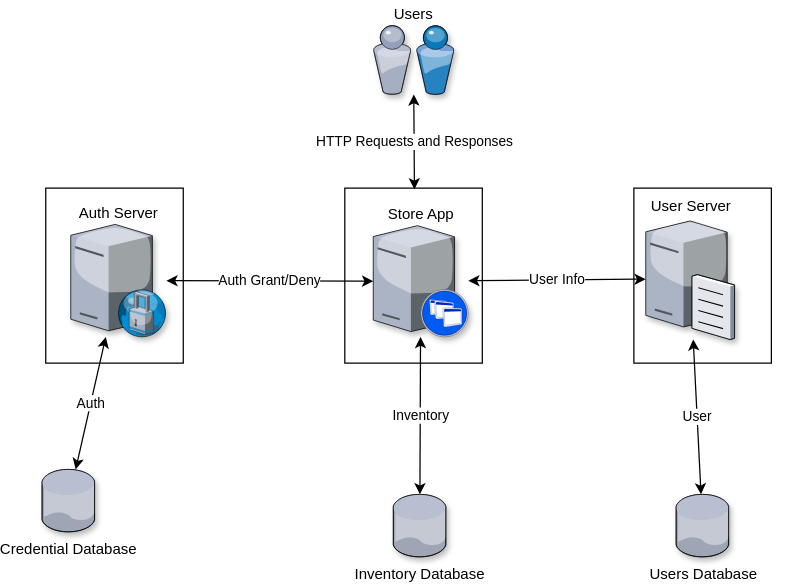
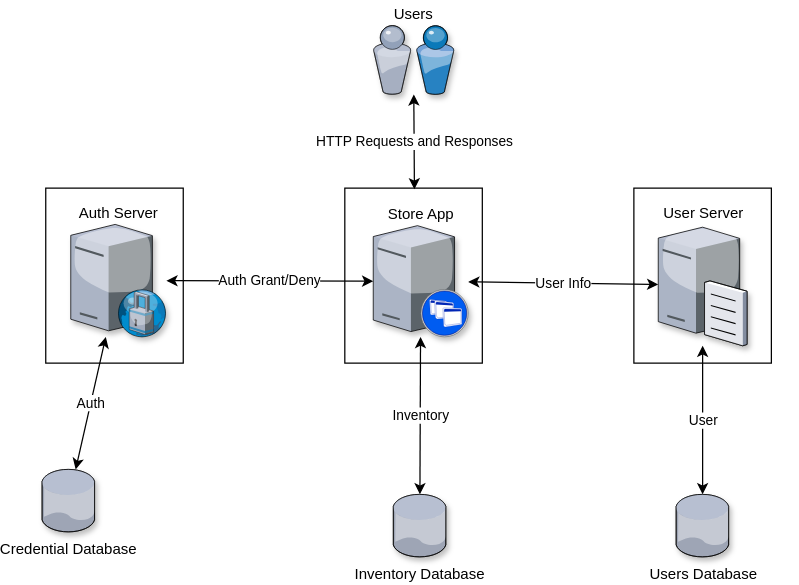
- <mxCell id="14" value="User Server" style="verticalLabelPosition=top;aspect=fixed;html=1;verticalAlign=bottom;strokeColor=none;align=center;outlineConnect=0;shape=mxgraph.citrix.file_server;shadow=1;labelPosition=center;" parent="1" vertex="1"><mxGeometry x="503" y="174" width="71" height="97" as="geometry" /></mxCell>
+ <mxCell id="14" value="User Server" style="verticalLabelPosition=top;aspect=fixed;html=1;verticalAlign=bottom;strokeColor=none;align=center;outlineConnect=0;shape=mxgraph.citrix.file_server;shadow=1;labelPosition=center;" parent="1" vertex="1"><mxGeometry x="513" y="179" width="71" height="97" as="geometry" /></mxCell>
